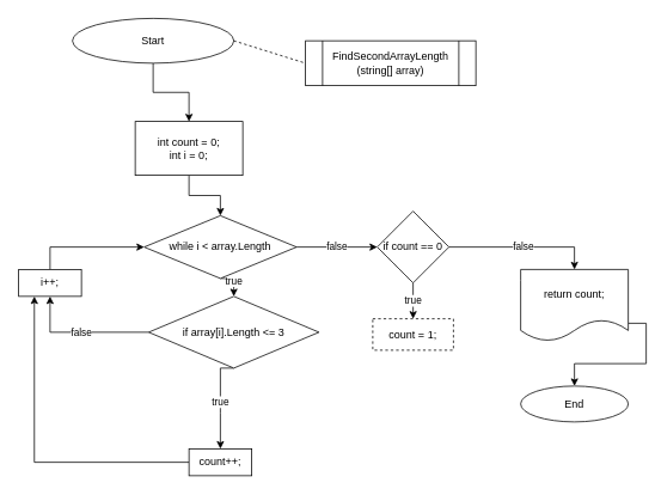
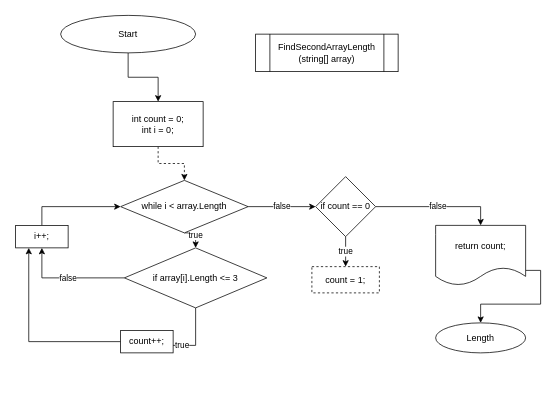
- <mxCell id="24" value="" style="endArrow=none;dashed=1;html=1;rounded=0;exitX=1;exitY=0.5;exitDx=0;exitDy=0;entryX=0;entryY=0.5;entryDx=0;entryDy=0;" edge="1" parent="1" source="3" target="23"><mxGeometry width="50" height="50" relative="1" as="geometry"><mxPoint x="380" y="120" as="sourcePoint" /><mxPoint x="430" y="70" as="targetPoint" /><Array as="points" /></mxGeometry></mxCell>
- <mxCell id="4" style="edgeStyle=orthogonalEdgeStyle;rounded=0;orthogonalLoop=1;jettySize=auto;html=1;exitX=0.5;exitY=1;exitDx=0;exitDy=0;entryX=0.5;entryY=0;entryDx=0;entryDy=0;" edge="1" parent="1" source="5" target="8"><mxGeometry relative="1" as="geometry" /></mxCell>
+ <mxCell id="4" style="edgeStyle=orthogonalEdgeStyle;rounded=0;orthogonalLoop=1;jettySize=auto;html=1;exitX=0.5;exitY=1;exitDx=0;exitDy=0;entryX=0.5;entryY=0;entryDx=0;entryDy=0;dashed=1;" edge="1" parent="1" source="5" target="8"><mxGeometry relative="1" as="geometry" /></mxCell>
- <mxCell id="11" value="End" style="ellipse;whiteSpace=wrap;html=1;" vertex="1" parent="1"><mxGeometry x="580" y="430" width="120" height="40" as="geometry" /></mxCell>
+ <mxCell id="11" value="Length" style="ellipse;whiteSpace=wrap;html=1;" vertex="1" parent="1"><mxGeometry x="580" y="430" width="120" height="40" as="geometry" /></mxCell>
- <mxCell id="21" value="count++;" style="rounded=0;whiteSpace=wrap;html=1;" vertex="1" parent="1"><mxGeometry x="210" y="500" width="70" height="30" as="geometry" /></mxCell>
+ <mxCell id="21" value="count++;" style="rounded=0;whiteSpace=wrap;html=1;" vertex="1" parent="1"><mxGeometry x="160" y="440" width="70" height="30" as="geometry" /></mxCell>
